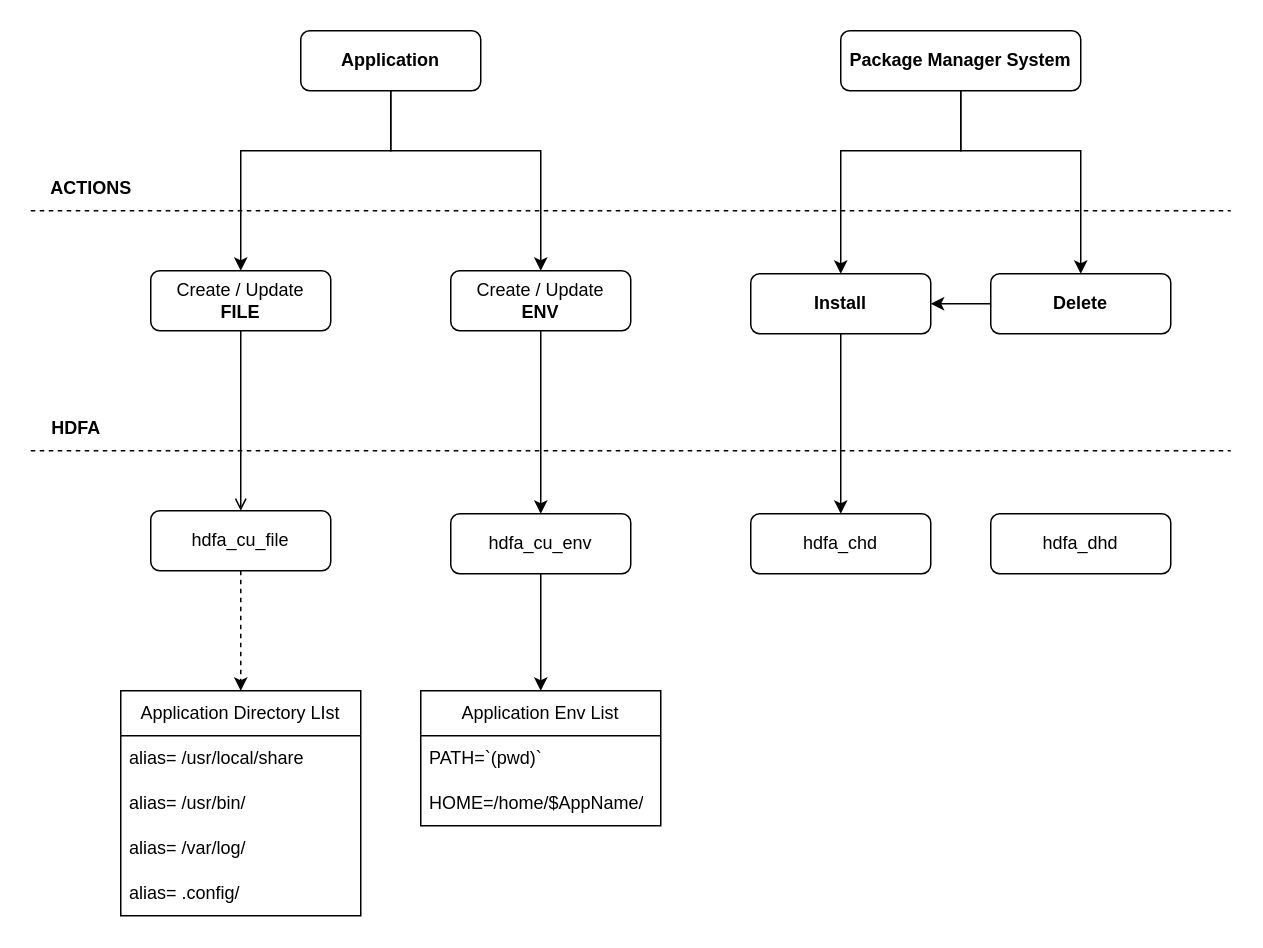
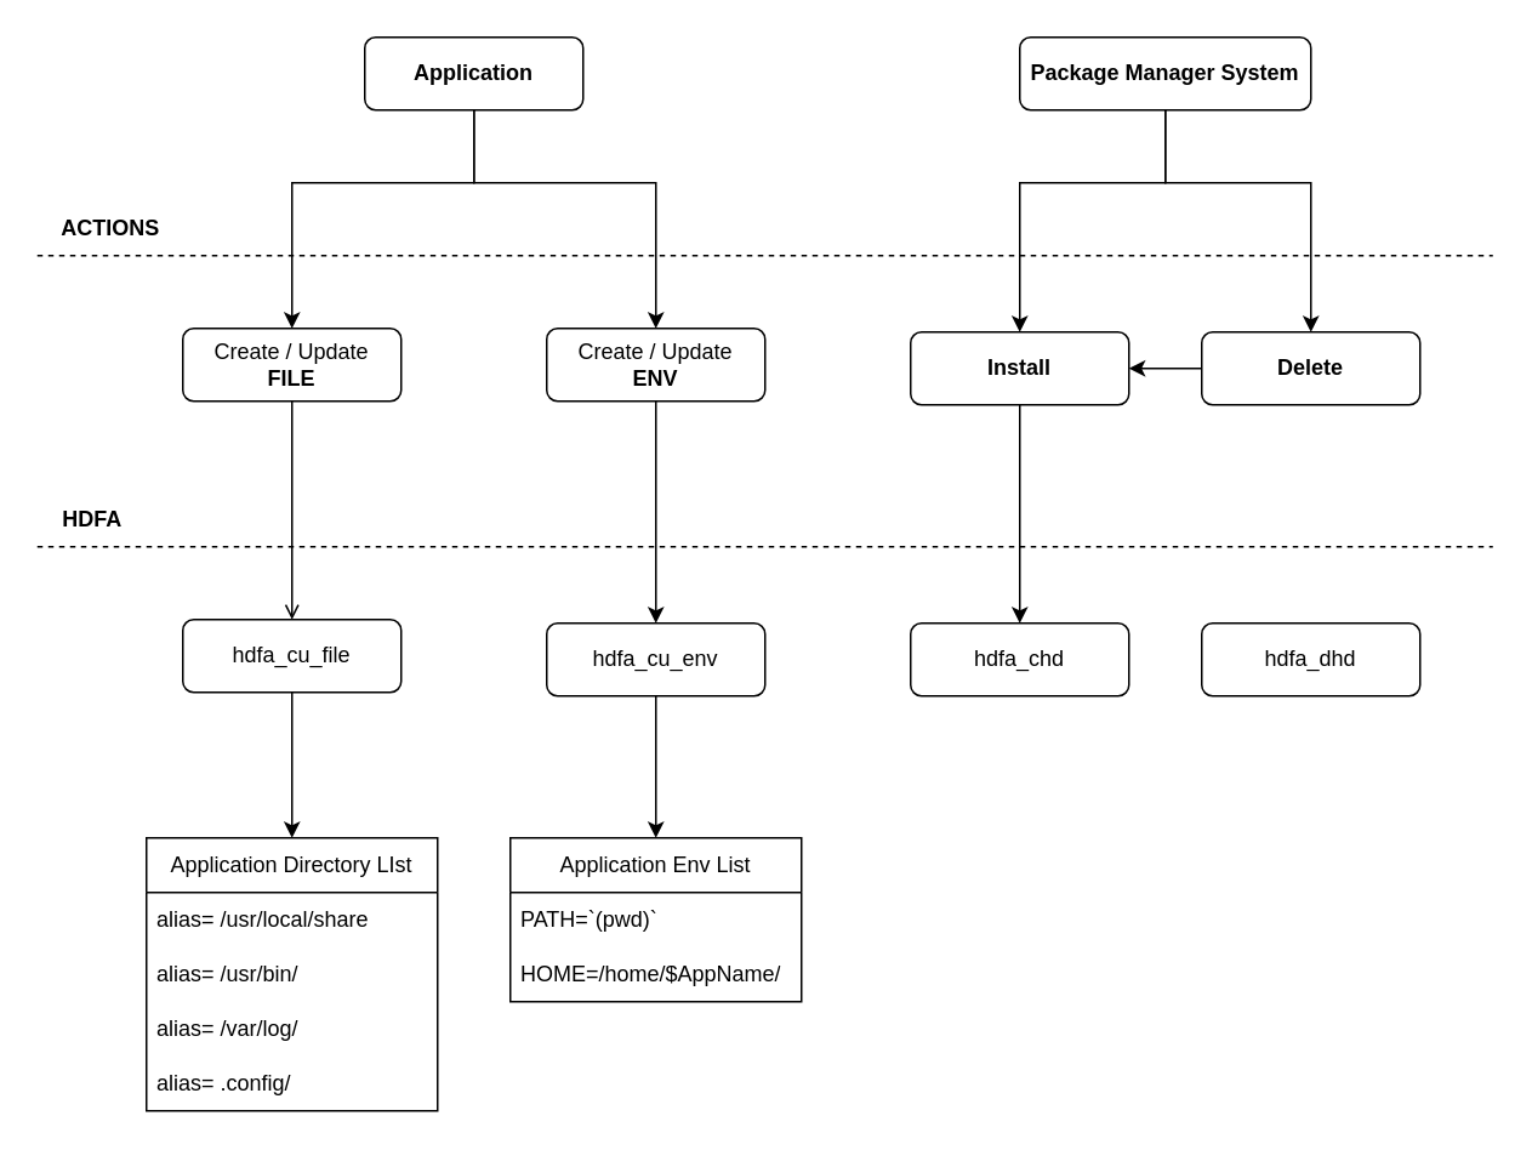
- <mxCell id="18" style="edgeStyle=orthogonalEdgeStyle;rounded=0;orthogonalLoop=1;jettySize=auto;html=1;dashed=1;" edge="1" parent="1" source="19" target="21"><mxGeometry relative="1" as="geometry" /></mxCell>
+ <mxCell id="18" style="edgeStyle=orthogonalEdgeStyle;rounded=0;orthogonalLoop=1;jettySize=auto;html=1;" edge="1" parent="1" source="19" target="21"><mxGeometry relative="1" as="geometry" /></mxCell>
